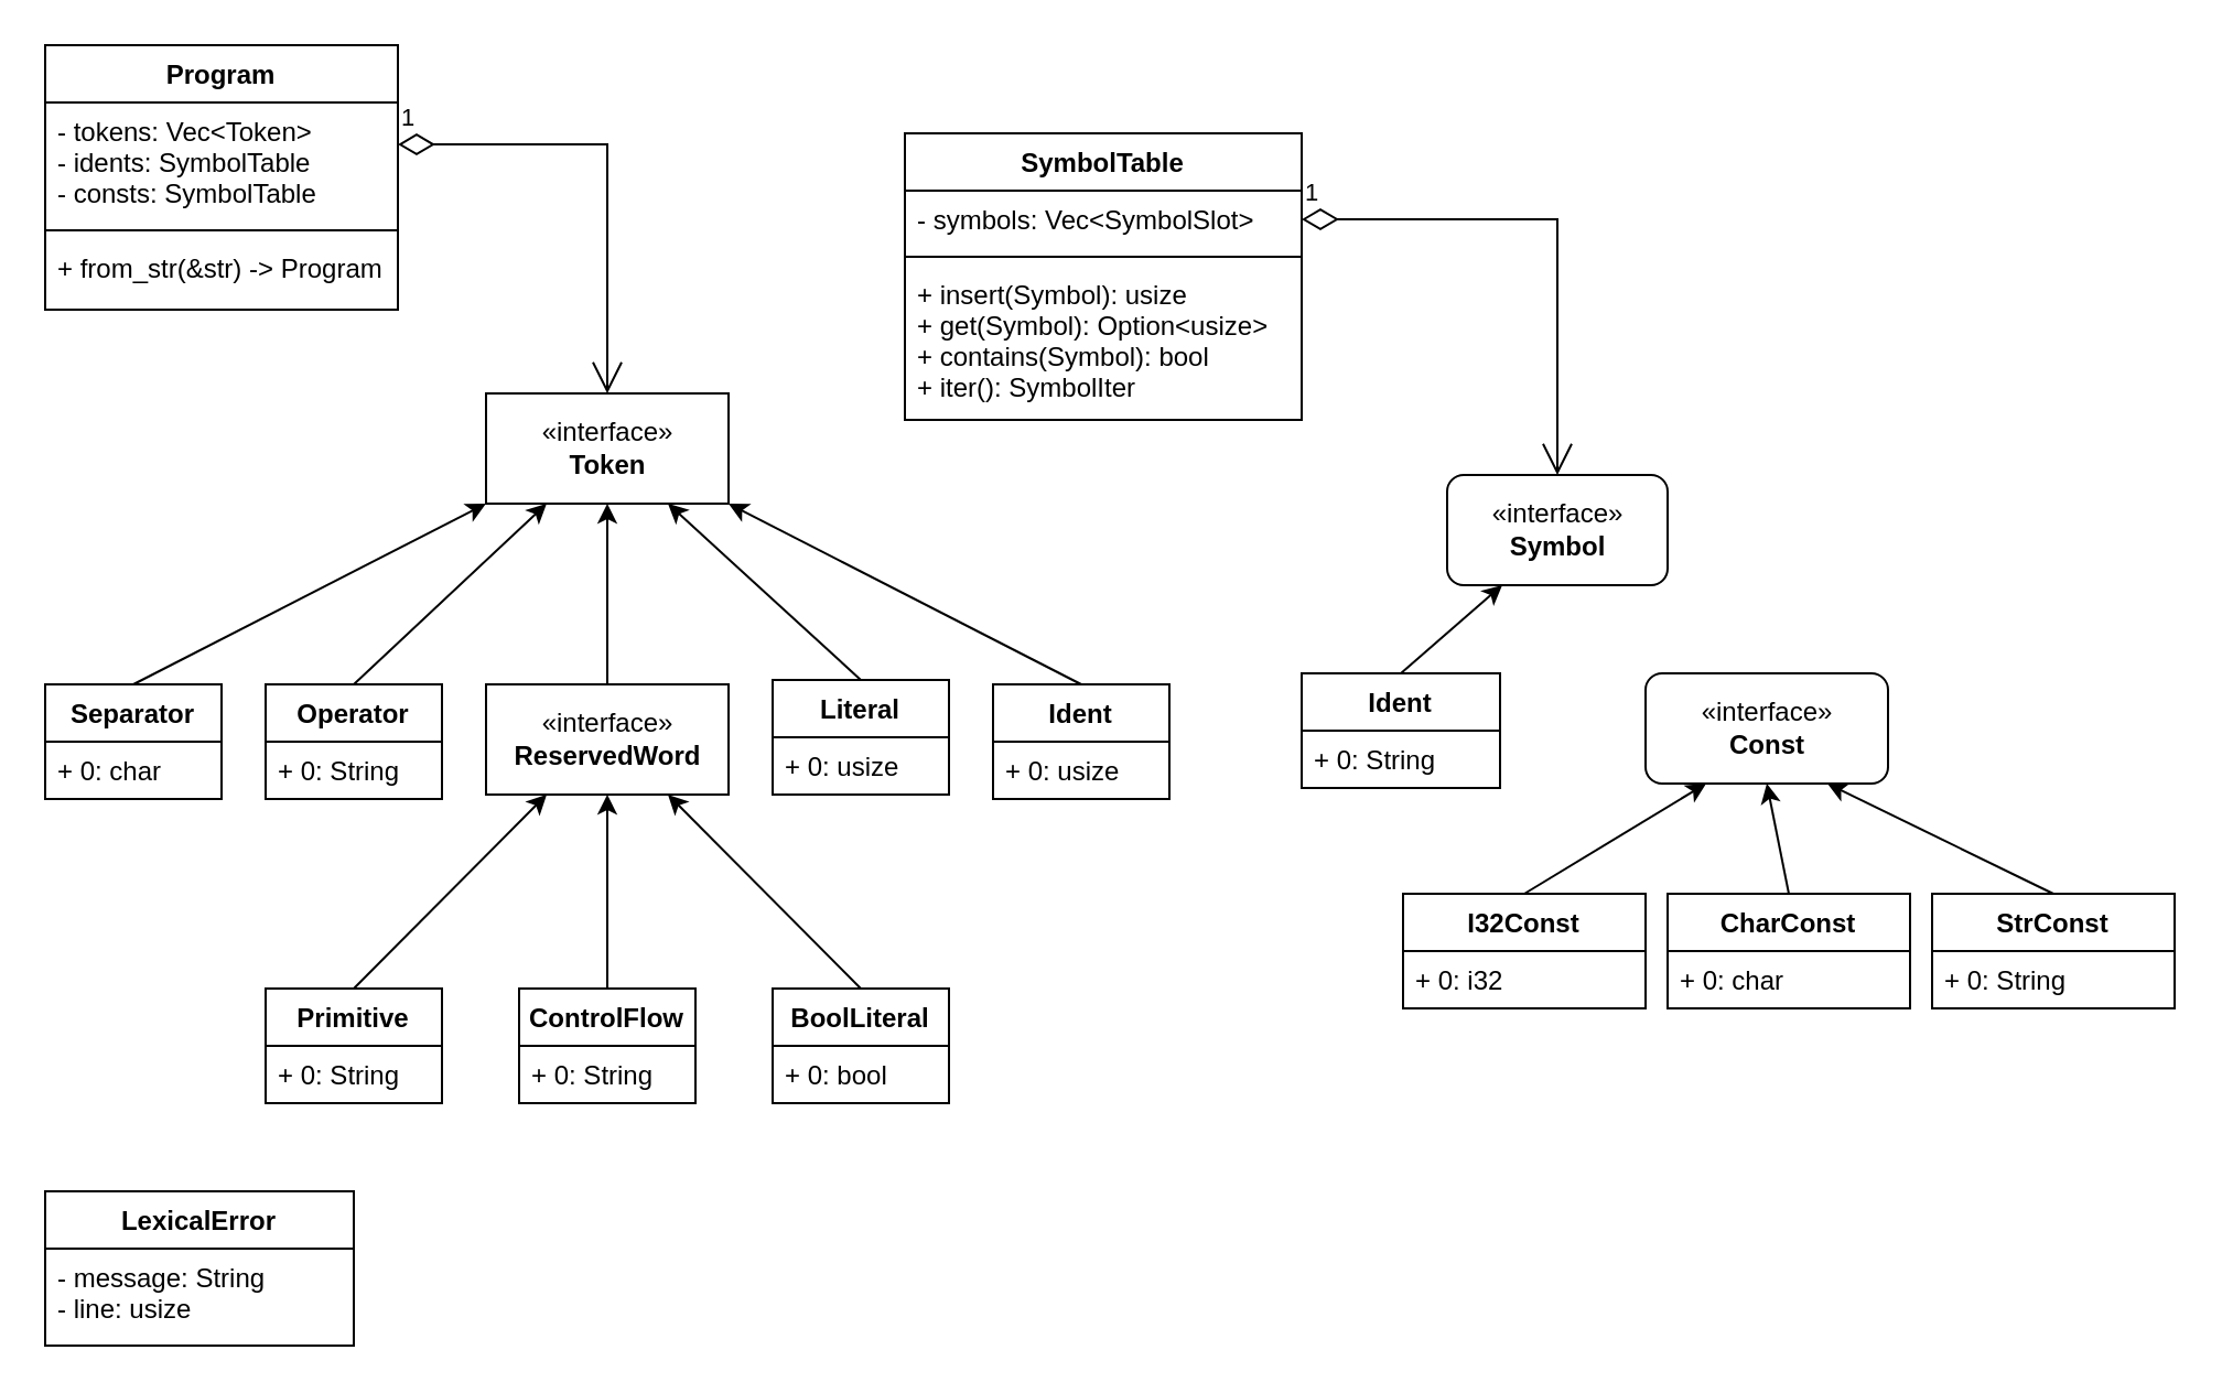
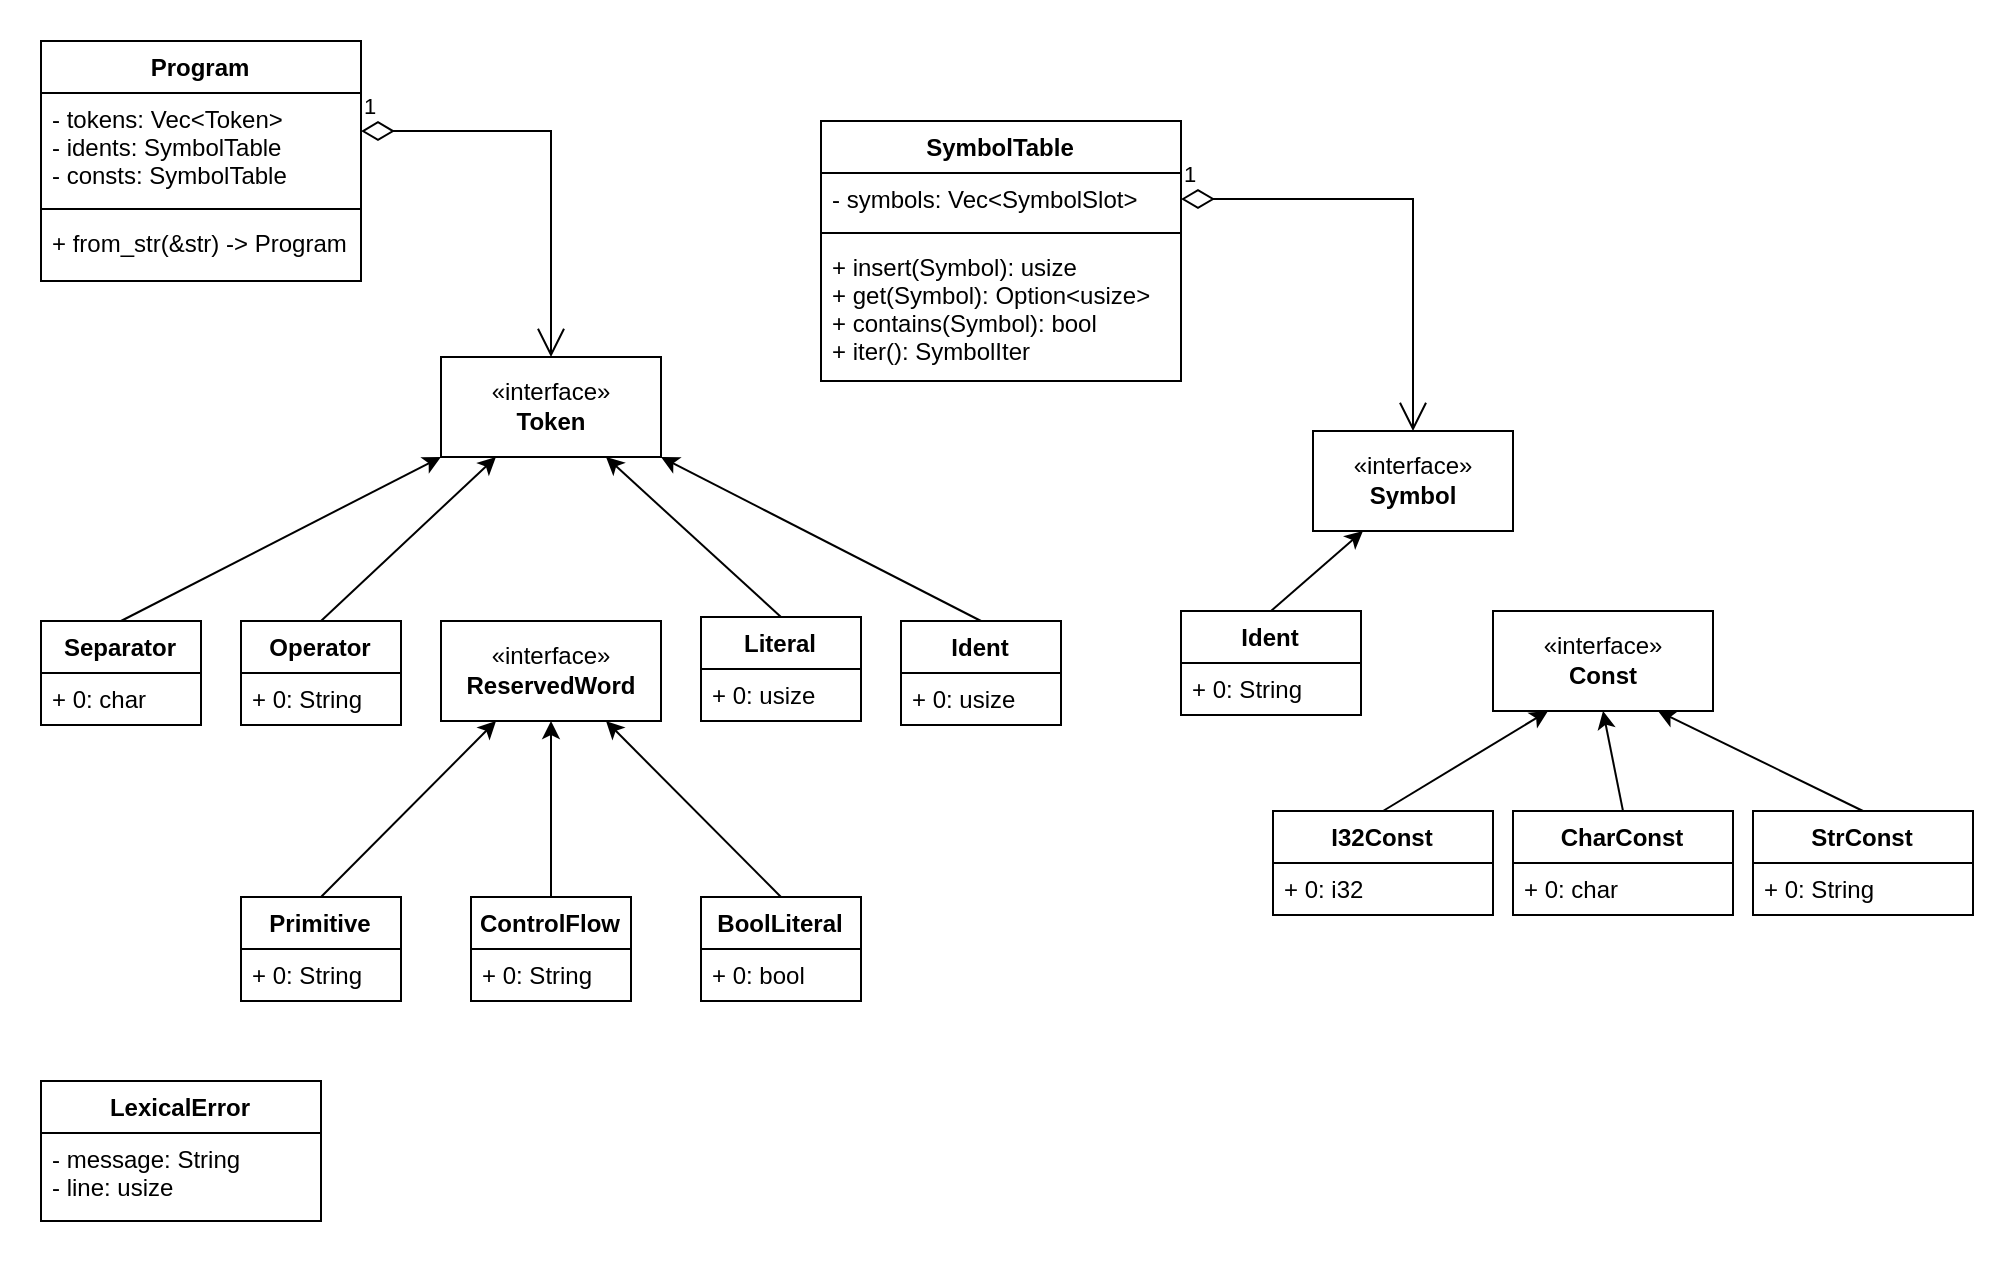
- <mxCell id="6" value="«interface»&lt;br&gt;&lt;b&gt;Symbol&lt;/b&gt;" style="html=1;rounded=1;" parent="1" vertex="1"><mxGeometry x="656" y="215" width="100" height="50" as="geometry" /></mxCell>
+ <mxCell id="6" value="«interface»&lt;br&gt;&lt;b&gt;Symbol&lt;/b&gt;" style="html=1;" parent="1" vertex="1"><mxGeometry x="656" y="215" width="100" height="50" as="geometry" /></mxCell>
- <mxCell id="28" value="" style="endArrow=classic;html=1;rounded=0;entryX=0.5;entryY=1;entryDx=0;entryDy=0;exitX=0.5;exitY=0;exitDx=0;exitDy=0;" parent="1" source="25" target="20" edge="1"><mxGeometry width="50" height="50" relative="1" as="geometry"><mxPoint x="390" y="298" as="sourcePoint" /><mxPoint x="440" y="248" as="targetPoint" /></mxGeometry></mxCell>
- <mxCell id="9" value="«interface»&lt;br&gt;&lt;div&gt;&lt;b&gt;Const&lt;/b&gt;&lt;/div&gt;" style="html=1;rounded=1;" parent="1" vertex="1"><mxGeometry x="746" y="305" width="110" height="50" as="geometry" /></mxCell>
+ <mxCell id="9" value="«interface»&lt;br&gt;&lt;div&gt;&lt;b&gt;Const&lt;/b&gt;&lt;/div&gt;" style="html=1;" parent="1" vertex="1"><mxGeometry x="746" y="305" width="110" height="50" as="geometry" /></mxCell>
